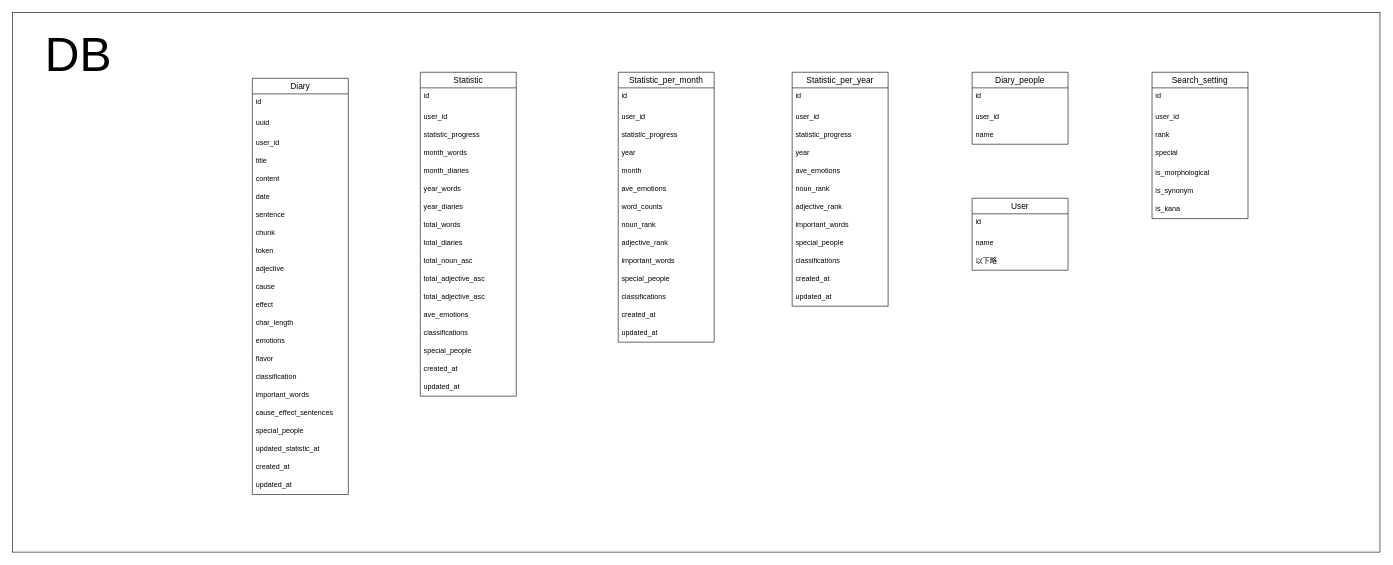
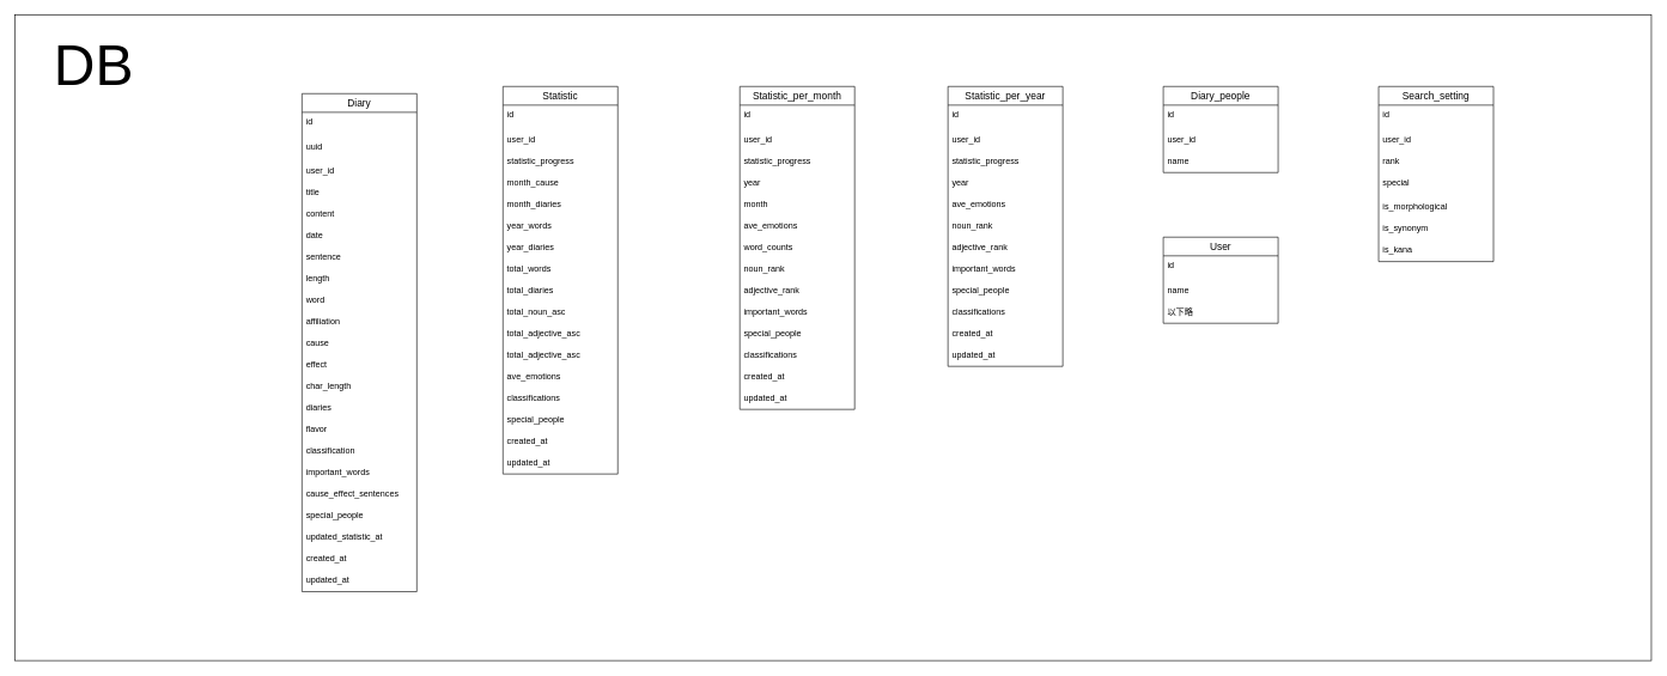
- <mxCell id="7" value="month_words" style="text;strokeColor=none;fillColor=none;spacingLeft=4;spacingRight=4;overflow=hidden;rotatable=0;points=[[0,0.5],[1,0.5]];portConstraint=eastwest;fontSize=12;" parent="3" vertex="1"><mxGeometry y="120" width="160" height="30" as="geometry" /></mxCell>
+ <mxCell id="7" value="month_cause" style="text;strokeColor=none;fillColor=none;spacingLeft=4;spacingRight=4;overflow=hidden;rotatable=0;points=[[0,0.5],[1,0.5]];portConstraint=eastwest;fontSize=12;" parent="3" vertex="1"><mxGeometry y="120" width="160" height="30" as="geometry" /></mxCell>
- <mxCell id="70" value="chunk" style="text;strokeColor=none;fillColor=none;spacingLeft=4;spacingRight=4;overflow=hidden;rotatable=0;points=[[0,0.5],[1,0.5]];portConstraint=eastwest;fontSize=12;" parent="62" vertex="1"><mxGeometry y="244" width="160" height="30" as="geometry" /></mxCell>
+ <mxCell id="70" value="length" style="text;strokeColor=none;fillColor=none;spacingLeft=4;spacingRight=4;overflow=hidden;rotatable=0;points=[[0,0.5],[1,0.5]];portConstraint=eastwest;fontSize=12;" parent="62" vertex="1"><mxGeometry y="244" width="160" height="30" as="geometry" /></mxCell>
- <mxCell id="71" value="token" style="text;strokeColor=none;fillColor=none;spacingLeft=4;spacingRight=4;overflow=hidden;rotatable=0;points=[[0,0.5],[1,0.5]];portConstraint=eastwest;fontSize=12;" parent="62" vertex="1"><mxGeometry y="274" width="160" height="30" as="geometry" /></mxCell>
+ <mxCell id="71" value="word" style="text;strokeColor=none;fillColor=none;spacingLeft=4;spacingRight=4;overflow=hidden;rotatable=0;points=[[0,0.5],[1,0.5]];portConstraint=eastwest;fontSize=12;" parent="62" vertex="1"><mxGeometry y="274" width="160" height="30" as="geometry" /></mxCell>
- <mxCell id="72" value="adjective" style="text;strokeColor=none;fillColor=none;spacingLeft=4;spacingRight=4;overflow=hidden;rotatable=0;points=[[0,0.5],[1,0.5]];portConstraint=eastwest;fontSize=12;" parent="62" vertex="1"><mxGeometry y="304" width="160" height="30" as="geometry" /></mxCell>
+ <mxCell id="72" value="affiliation" style="text;strokeColor=none;fillColor=none;spacingLeft=4;spacingRight=4;overflow=hidden;rotatable=0;points=[[0,0.5],[1,0.5]];portConstraint=eastwest;fontSize=12;" parent="62" vertex="1"><mxGeometry y="304" width="160" height="30" as="geometry" /></mxCell>
- <mxCell id="76" value="emotions" style="text;strokeColor=none;fillColor=none;spacingLeft=4;spacingRight=4;overflow=hidden;rotatable=0;points=[[0,0.5],[1,0.5]];portConstraint=eastwest;fontSize=12;" parent="62" vertex="1"><mxGeometry y="424" width="160" height="30" as="geometry" /></mxCell>
+ <mxCell id="76" value="diaries" style="text;strokeColor=none;fillColor=none;spacingLeft=4;spacingRight=4;overflow=hidden;rotatable=0;points=[[0,0.5],[1,0.5]];portConstraint=eastwest;fontSize=12;" parent="62" vertex="1"><mxGeometry y="424" width="160" height="30" as="geometry" /></mxCell>
